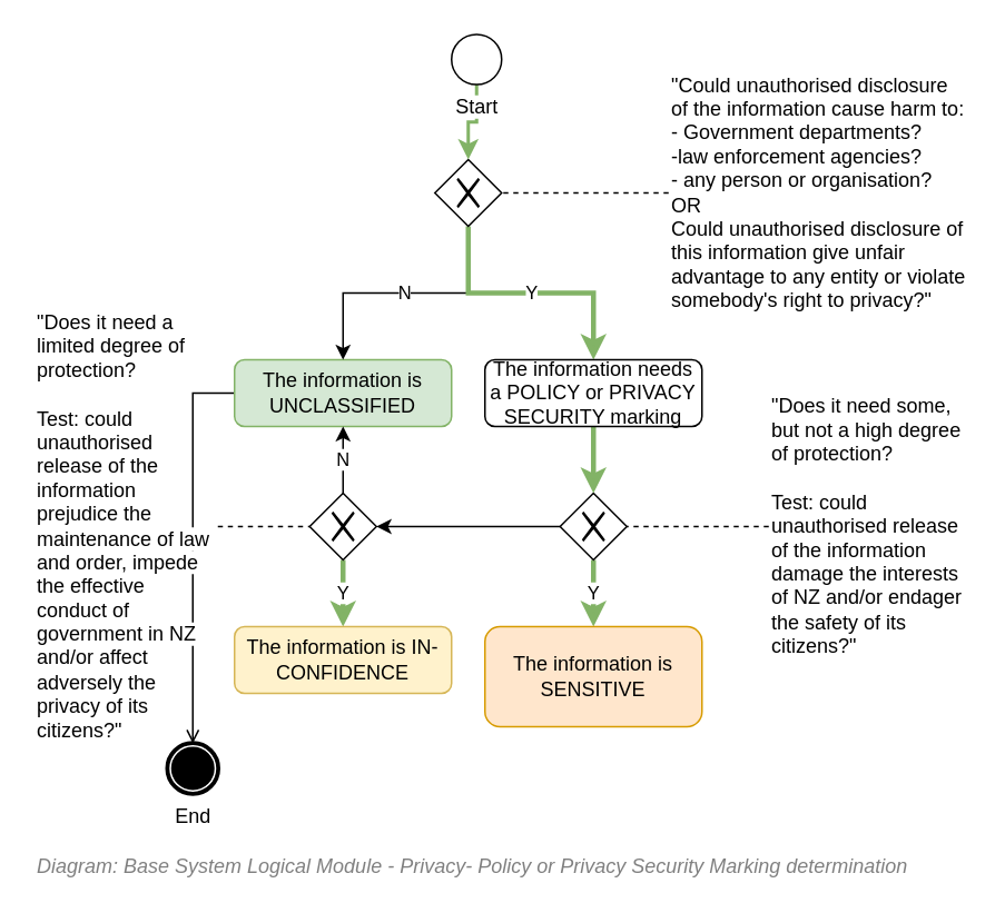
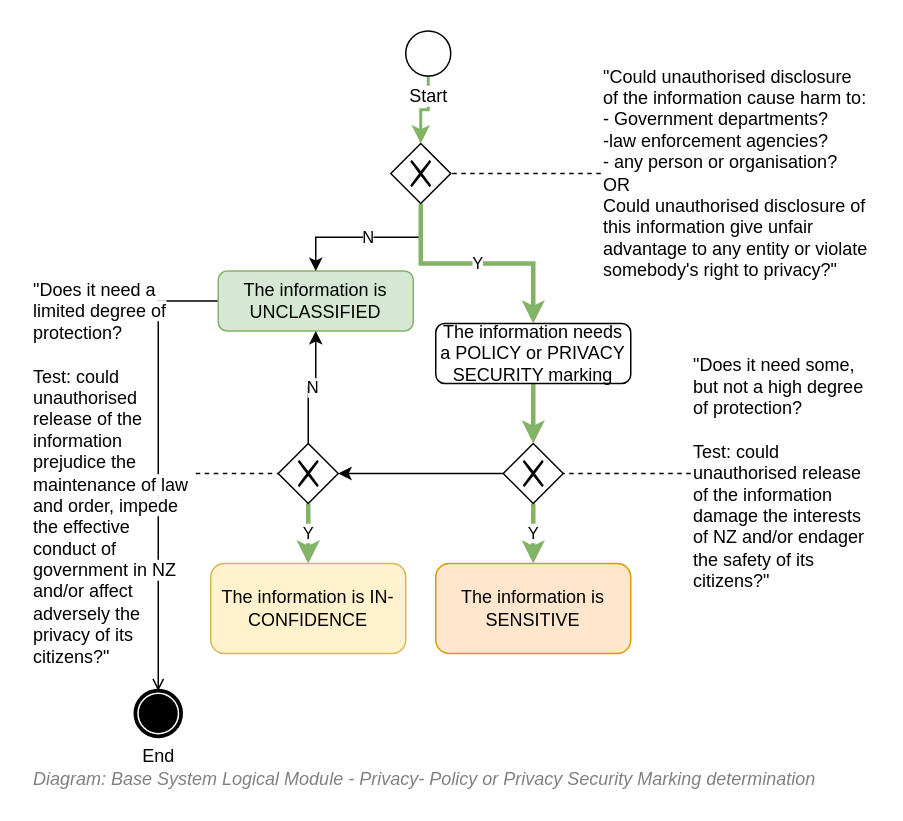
- <mxCell id="8" value="The information is UNCLASSIFIED" style="shape=ext;rounded=1;html=1;whiteSpace=wrap;fillColor=#d5e8d4;strokeColor=#82b366;" vertex="1" parent="1"><mxGeometry x="140" y="215" width="130" height="40" as="geometry" /></mxCell>
+ <mxCell id="8" value="The information is UNCLASSIFIED" style="shape=ext;rounded=1;html=1;whiteSpace=wrap;fillColor=#d5e8d4;strokeColor=#82b366;" vertex="1" parent="1"><mxGeometry x="145" y="180" width="130" height="40" as="geometry" /></mxCell>
- <mxCell id="22" value="The information is IN-CONFIDENCE" style="shape=ext;rounded=1;html=1;whiteSpace=wrap;fillColor=#fff2cc;strokeColor=#d6b656;" vertex="1" parent="1"><mxGeometry x="140" y="375" width="130" height="40" as="geometry" /></mxCell>
+ <mxCell id="22" value="The information is IN-CONFIDENCE" style="shape=ext;rounded=1;html=1;whiteSpace=wrap;fillColor=#fff2cc;strokeColor=#d6b656;" vertex="1" parent="1"><mxGeometry x="140" y="375" width="130" height="60" as="geometry" /></mxCell>
- <mxCell id="23" value="End" style="shape=mxgraph.bpmn.shape;html=1;verticalLabelPosition=bottom;labelBackgroundColor=#ffffff;verticalAlign=top;align=center;perimeter=ellipsePerimeter;outlineConnect=0;outline=end;symbol=terminate;" vertex="1" parent="1"><mxGeometry x="100" y="445" width="30" height="30" as="geometry" /></mxCell>
+ <mxCell id="23" value="End" style="shape=mxgraph.bpmn.shape;html=1;verticalLabelPosition=bottom;labelBackgroundColor=#ffffff;verticalAlign=top;align=center;perimeter=ellipsePerimeter;outlineConnect=0;outline=end;symbol=terminate;" vertex="1" parent="1"><mxGeometry x="90" y="460" width="30" height="30" as="geometry" /></mxCell>
